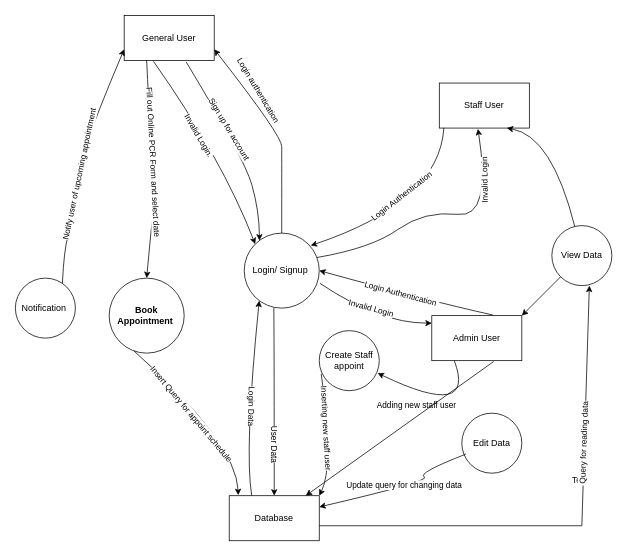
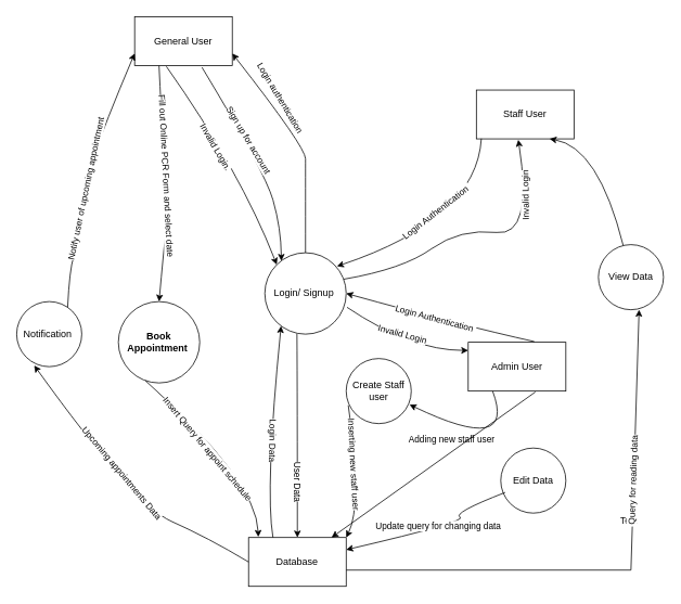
- <mxCell id="46" value="" style="endArrow=classic;html=1;entryX=1;entryY=0;entryDx=0;entryDy=0;exitX=0;exitY=1;exitDx=0;exitDy=0;" edge="1" parent="1" source="40" target="6"><mxGeometry width="50" height="50" relative="1" as="geometry"><mxPoint x="715" y="210" as="sourcePoint" /><mxPoint x="765" y="160" as="targetPoint" /></mxGeometry></mxCell>
- <mxCell id="35" value="Create Staff appoint" style="ellipse;whiteSpace=wrap;html=1;aspect=fixed;" vertex="1" parent="1"><mxGeometry x="425" y="440" width="80" height="80" as="geometry" /></mxCell>
+ <mxCell id="35" value="Create Staff user" style="ellipse;whiteSpace=wrap;html=1;aspect=fixed;" vertex="1" parent="1"><mxGeometry x="425" y="440" width="80" height="80" as="geometry" /></mxCell>
+ <mxCell id="22" value="" style="curved=1;endArrow=classic;html=1;exitX=0;exitY=0.5;exitDx=0;exitDy=0;entryX=0.269;entryY=0.981;entryDx=0;entryDy=0;entryPerimeter=0;" edge="1" parent="1" source="21" target="18"><mxGeometry width="50" height="50" relative="1" as="geometry"><mxPoint x="205" y="660" as="sourcePoint" /><mxPoint x="255" y="610" as="targetPoint" /><Array as="points"><mxPoint x="255" y="660" /><mxPoint x="165" y="620" /></Array></mxGeometry></mxCell>
+ <mxCell id="23" value="Upcoming appointments Data" style="edgeLabel;html=1;align=center;verticalAlign=middle;resizable=0;points=[];rotation=50;" vertex="1" connectable="0" parent="22"><mxGeometry x="0.203" y="-11" relative="1" as="geometry"><mxPoint x="13" y="19" as="offset" /></mxGeometry></mxCell>
